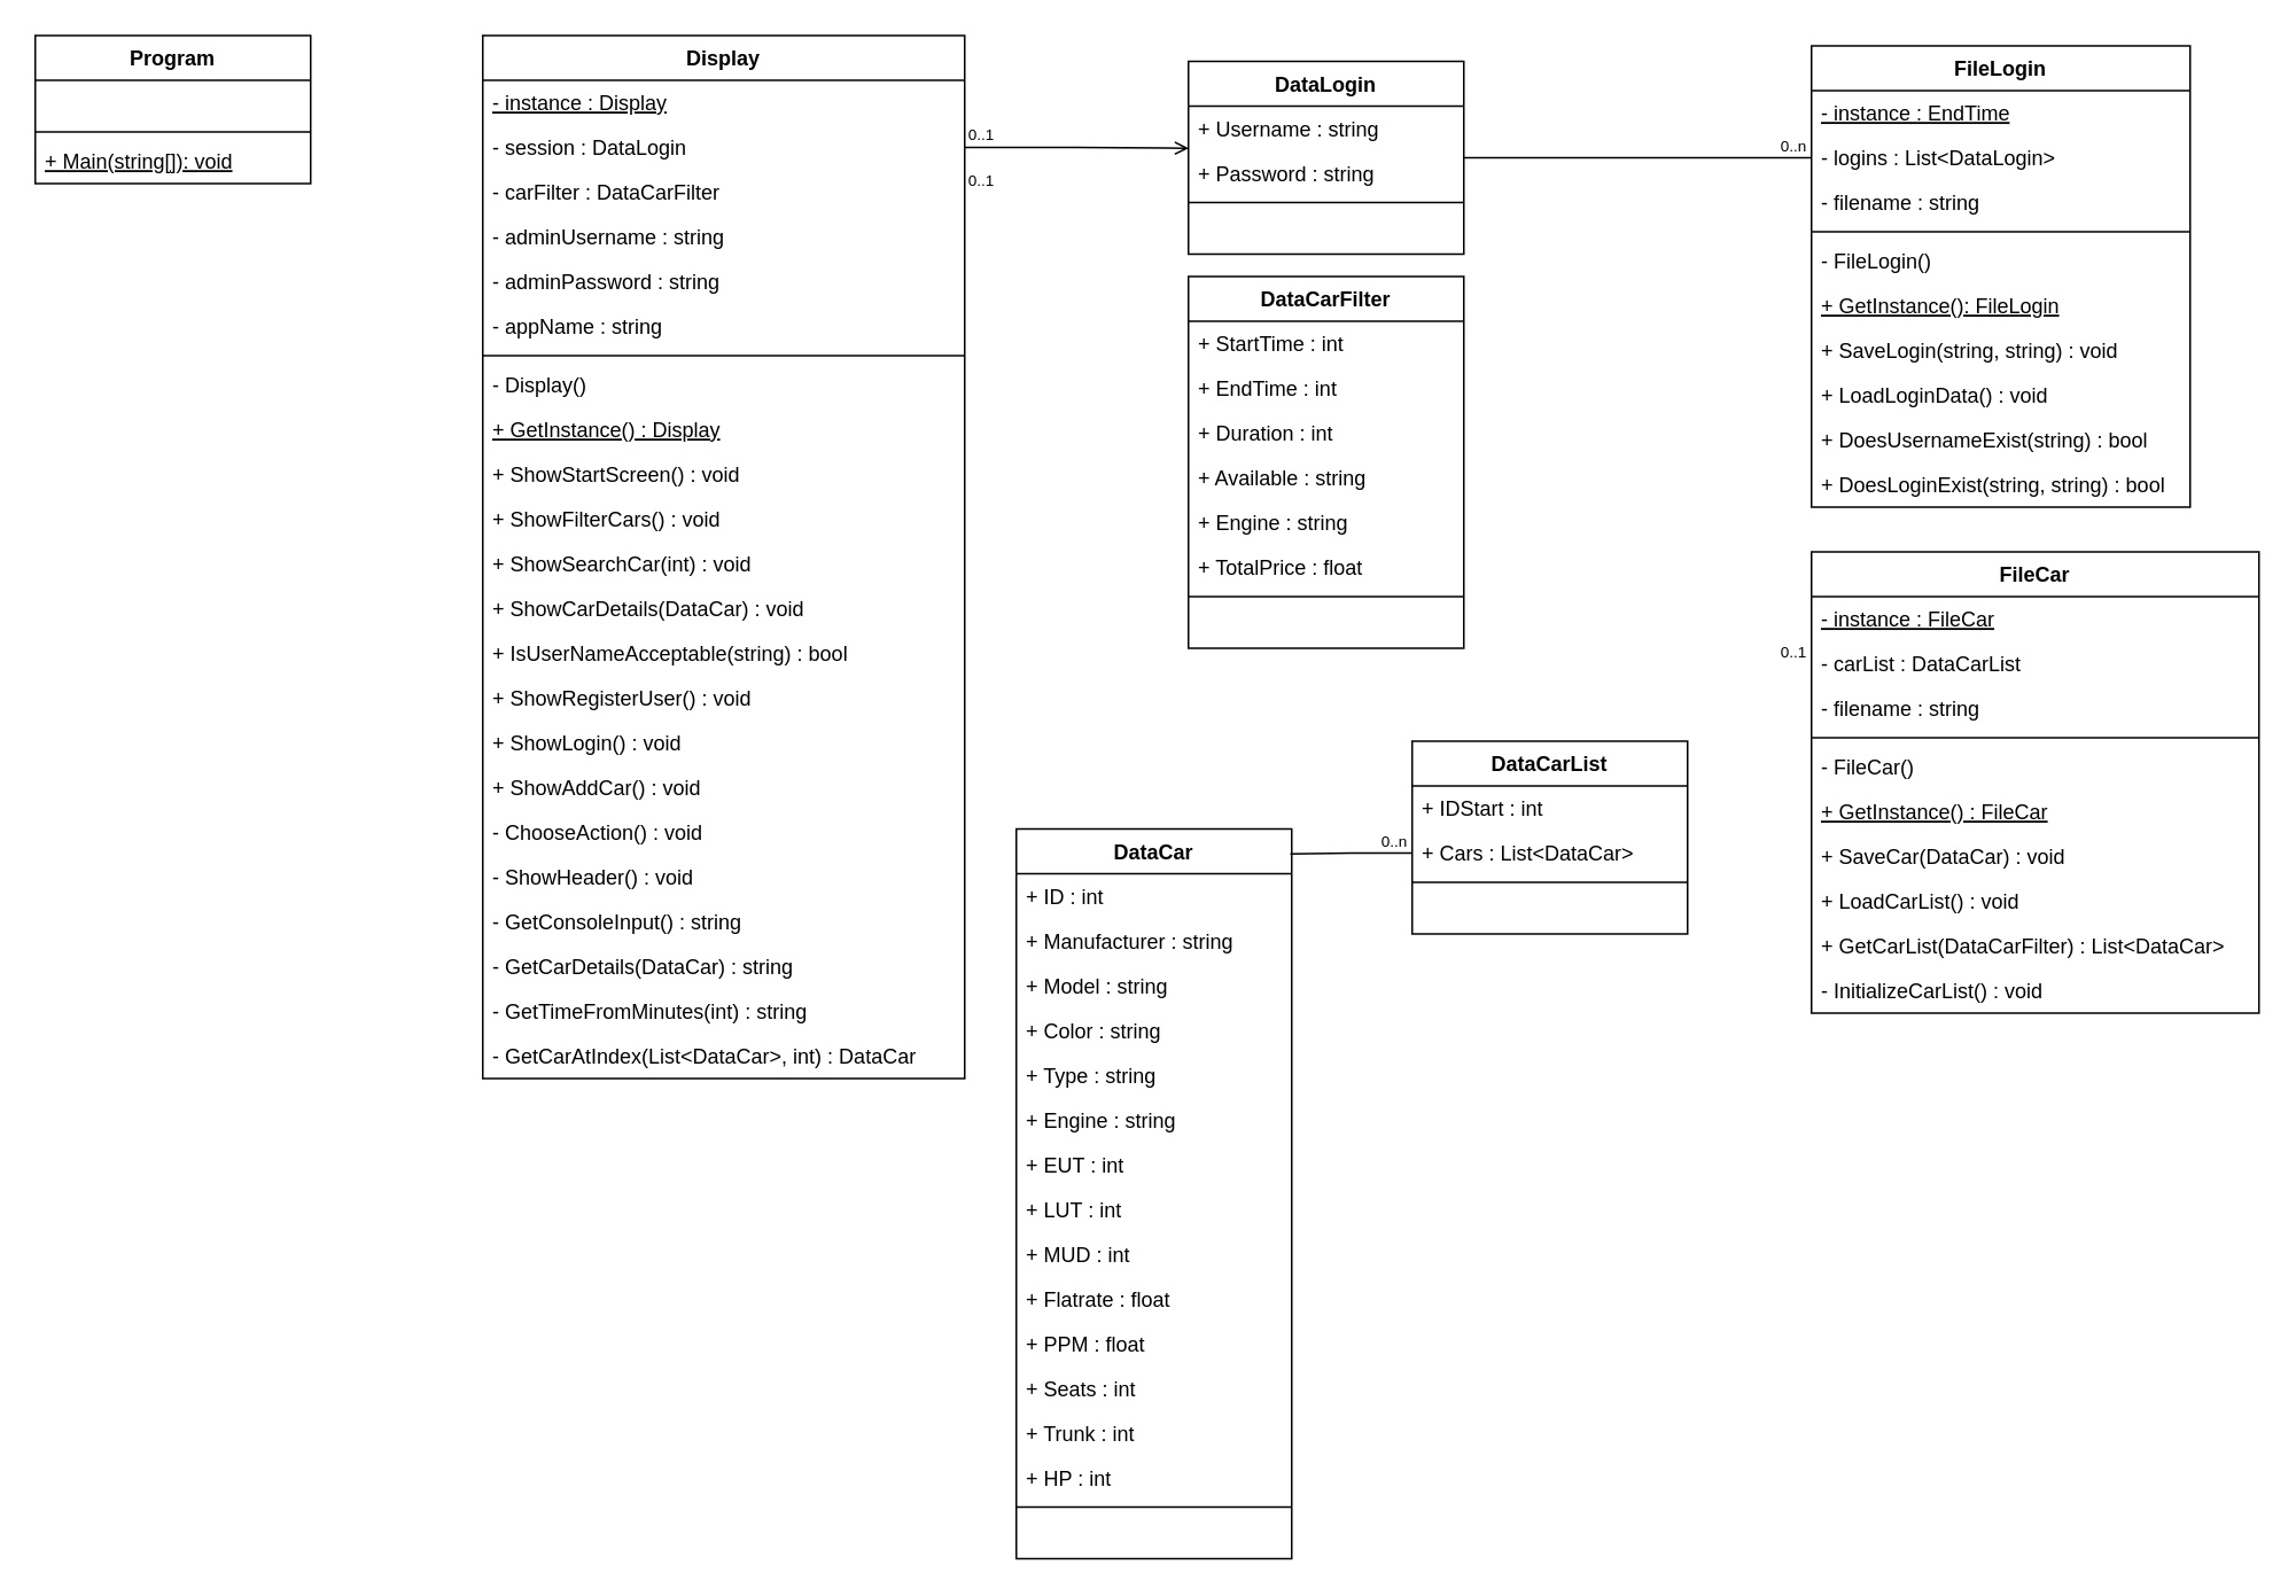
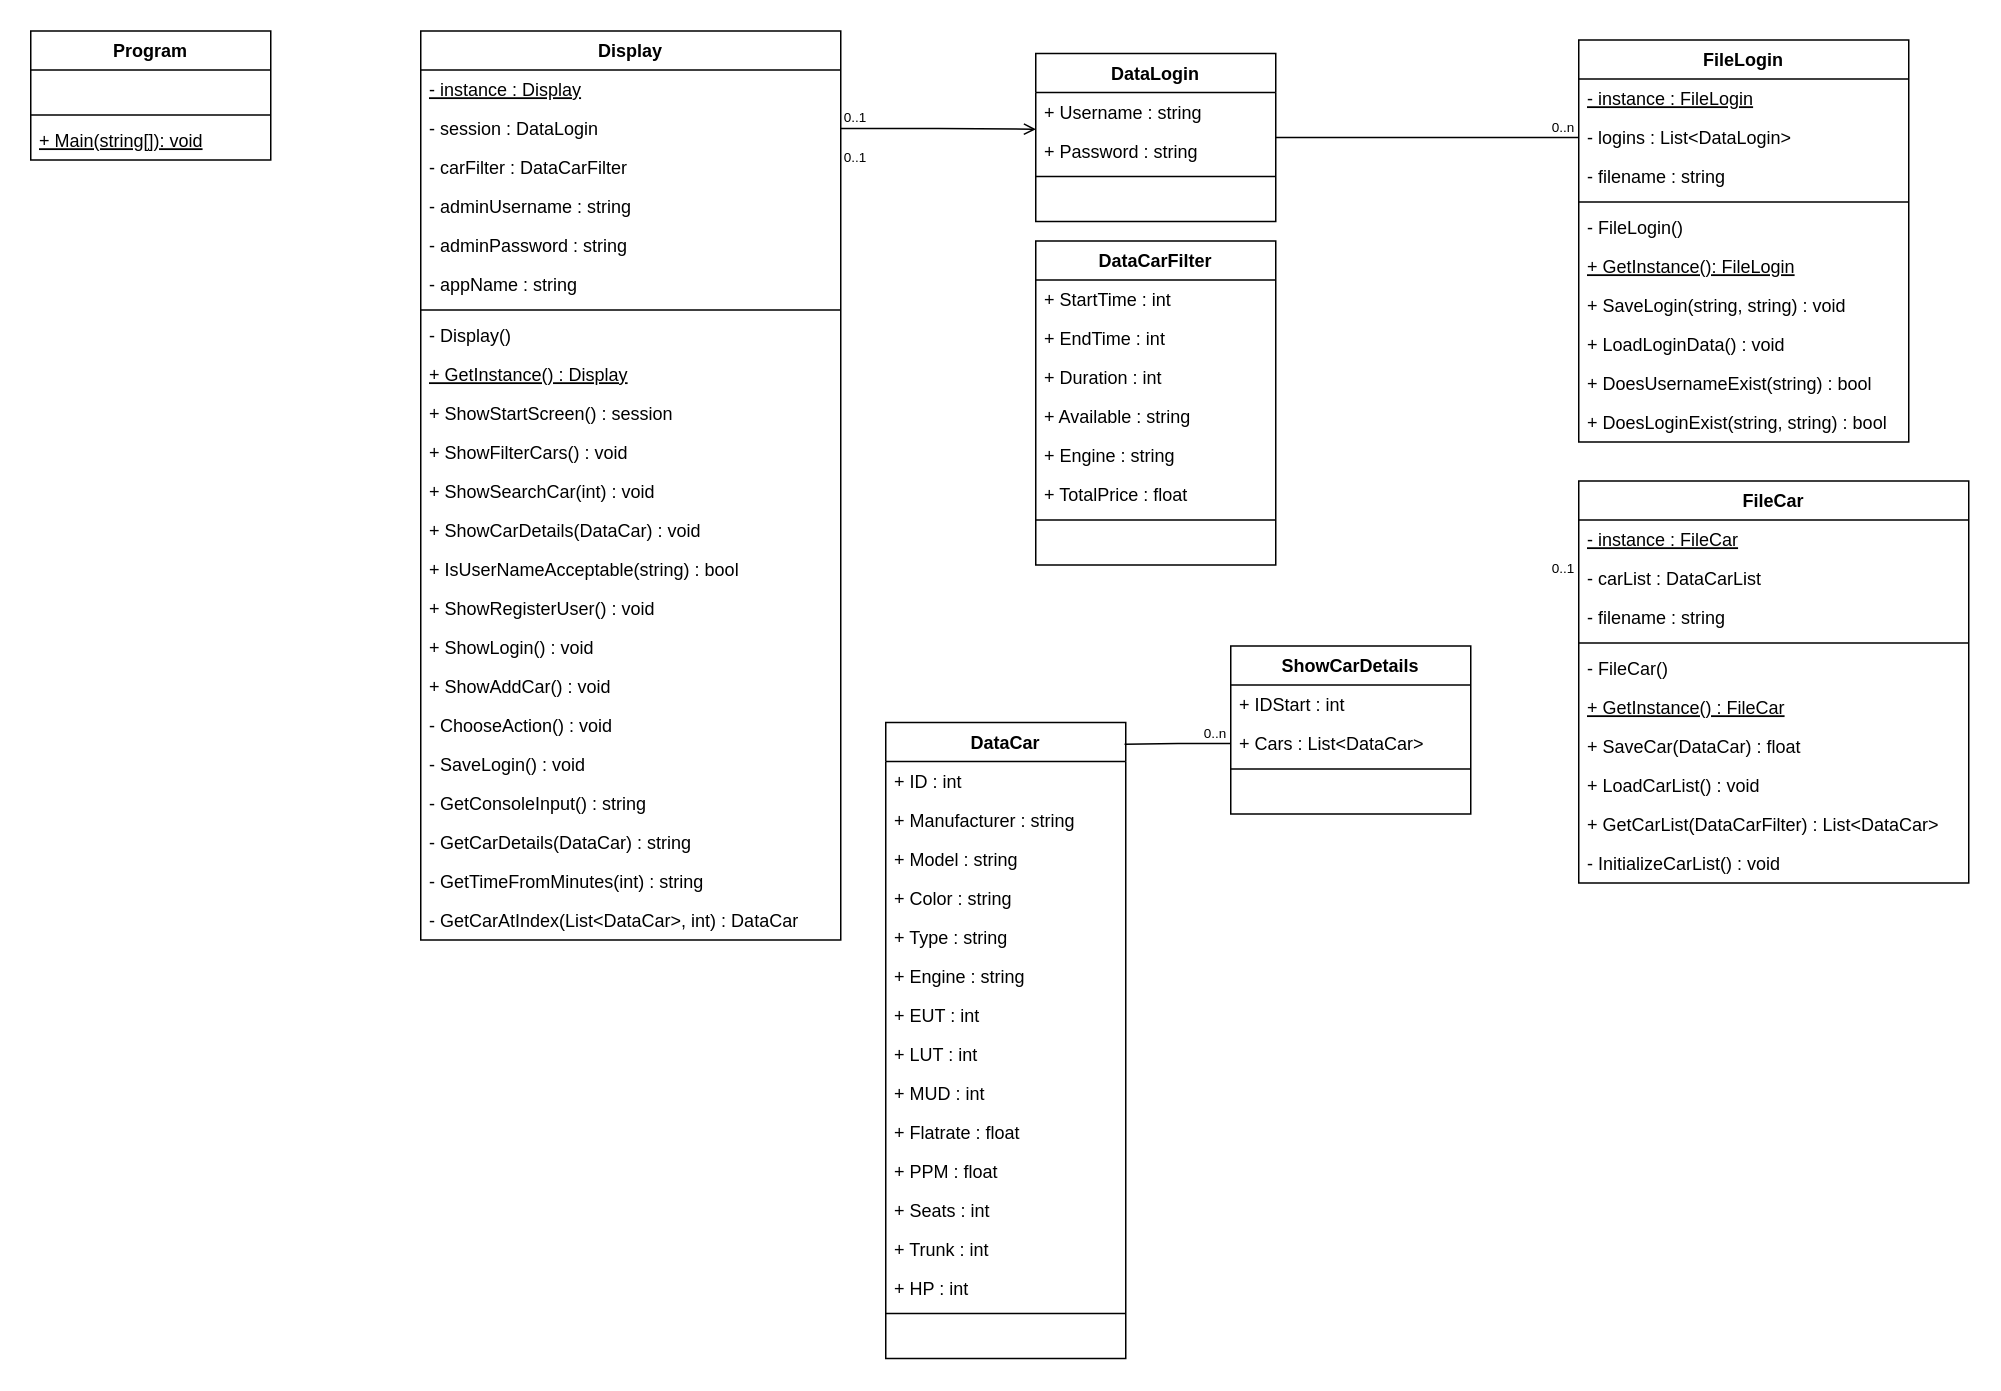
- <mxCell id="7" value="- instance : EndTime&#10;" style="text;strokeColor=none;fillColor=none;align=left;verticalAlign=top;spacingLeft=4;spacingRight=4;overflow=hidden;rotatable=0;points=[[0,0.5],[1,0.5]];portConstraint=eastwest;fontStyle=4" parent="6" vertex="1"><mxGeometry y="26" width="220" height="26" as="geometry" /></mxCell>
+ <mxCell id="7" value="- instance : FileLogin&#10;" style="text;strokeColor=none;fillColor=none;align=left;verticalAlign=top;spacingLeft=4;spacingRight=4;overflow=hidden;rotatable=0;points=[[0,0.5],[1,0.5]];portConstraint=eastwest;fontStyle=4" parent="6" vertex="1"><mxGeometry y="26" width="220" height="26" as="geometry" /></mxCell>
- <mxCell id="38" value="+ ShowStartScreen() : void" style="text;strokeColor=none;fillColor=none;align=left;verticalAlign=top;spacingLeft=4;spacingRight=4;overflow=hidden;rotatable=0;points=[[0,0.5],[1,0.5]];portConstraint=eastwest;fontStyle=0" parent="28" vertex="1"><mxGeometry y="242" width="280" height="26" as="geometry" /></mxCell>
+ <mxCell id="38" value="+ ShowStartScreen() : session" style="text;strokeColor=none;fillColor=none;align=left;verticalAlign=top;spacingLeft=4;spacingRight=4;overflow=hidden;rotatable=0;points=[[0,0.5],[1,0.5]];portConstraint=eastwest;fontStyle=0" parent="28" vertex="1"><mxGeometry y="242" width="280" height="26" as="geometry" /></mxCell>
- <mxCell id="58" value="DataCarList" style="swimlane;fontStyle=1;align=center;verticalAlign=top;childLayout=stackLayout;horizontal=1;startSize=26;horizontalStack=0;resizeParent=1;resizeParentMax=0;resizeLast=0;collapsible=1;marginBottom=0;" parent="1" vertex="1"><mxGeometry x="820" y="430" width="160" height="112" as="geometry"><mxRectangle x="60" y="620" width="110" height="30" as="alternateBounds" /></mxGeometry></mxCell>
+ <mxCell id="58" value="ShowCarDetails" style="swimlane;fontStyle=1;align=center;verticalAlign=top;childLayout=stackLayout;horizontal=1;startSize=26;horizontalStack=0;resizeParent=1;resizeParentMax=0;resizeLast=0;collapsible=1;marginBottom=0;" parent="1" vertex="1"><mxGeometry x="820" y="430" width="160" height="112" as="geometry"><mxRectangle x="60" y="620" width="110" height="30" as="alternateBounds" /></mxGeometry></mxCell>
- <mxCell id="24" value="+ SaveCar(DataCar) : void" style="text;strokeColor=none;fillColor=none;align=left;verticalAlign=top;spacingLeft=4;spacingRight=4;overflow=hidden;rotatable=0;points=[[0,0.5],[1,0.5]];portConstraint=eastwest;fontStyle=0" parent="17" vertex="1"><mxGeometry y="164" width="260" height="26" as="geometry" /></mxCell>
+ <mxCell id="24" value="+ SaveCar(DataCar) : float" style="text;strokeColor=none;fillColor=none;align=left;verticalAlign=top;spacingLeft=4;spacingRight=4;overflow=hidden;rotatable=0;points=[[0,0.5],[1,0.5]];portConstraint=eastwest;fontStyle=0" parent="17" vertex="1"><mxGeometry y="164" width="260" height="26" as="geometry" /></mxCell>
- <mxCell id="47" value="- ShowHeader() : void" style="text;strokeColor=none;fillColor=none;align=left;verticalAlign=top;spacingLeft=4;spacingRight=4;overflow=hidden;rotatable=0;points=[[0,0.5],[1,0.5]];portConstraint=eastwest;fontStyle=0" parent="28" vertex="1"><mxGeometry y="476" width="280" height="26" as="geometry" /></mxCell>
+ <mxCell id="47" value="- SaveLogin() : void" style="text;strokeColor=none;fillColor=none;align=left;verticalAlign=top;spacingLeft=4;spacingRight=4;overflow=hidden;rotatable=0;points=[[0,0.5],[1,0.5]];portConstraint=eastwest;fontStyle=0" parent="28" vertex="1"><mxGeometry y="476" width="280" height="26" as="geometry" /></mxCell>
